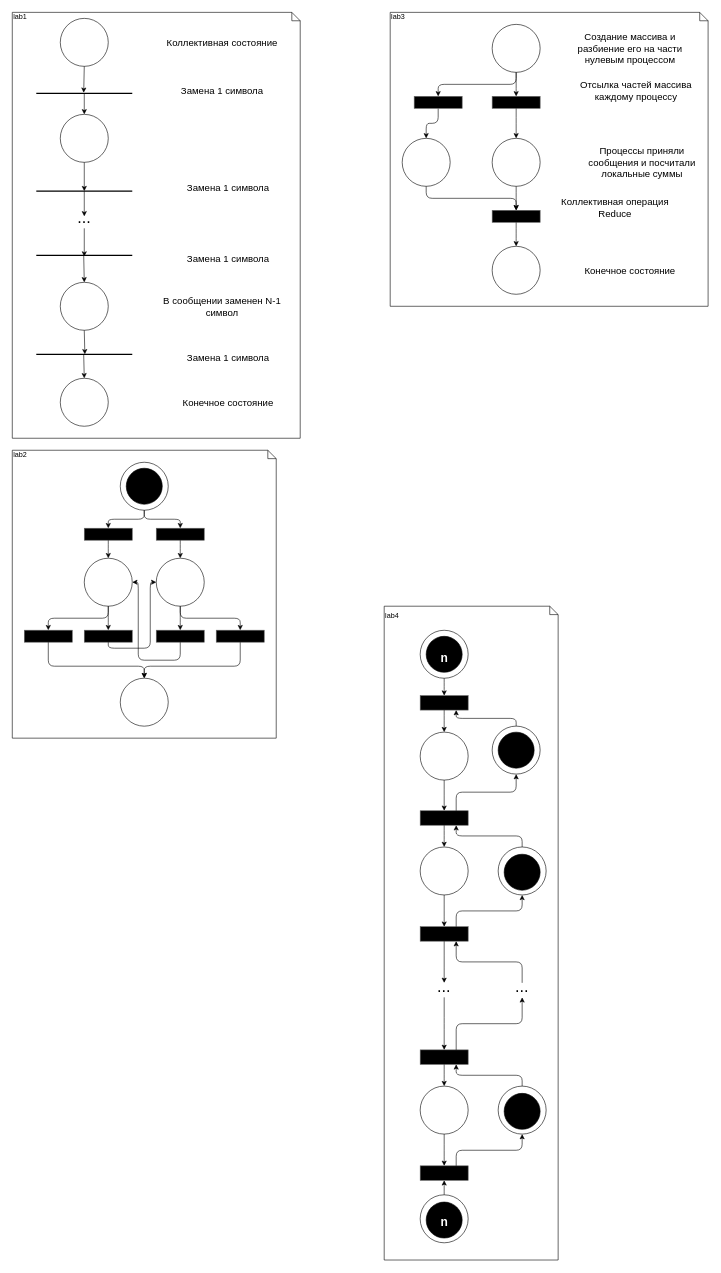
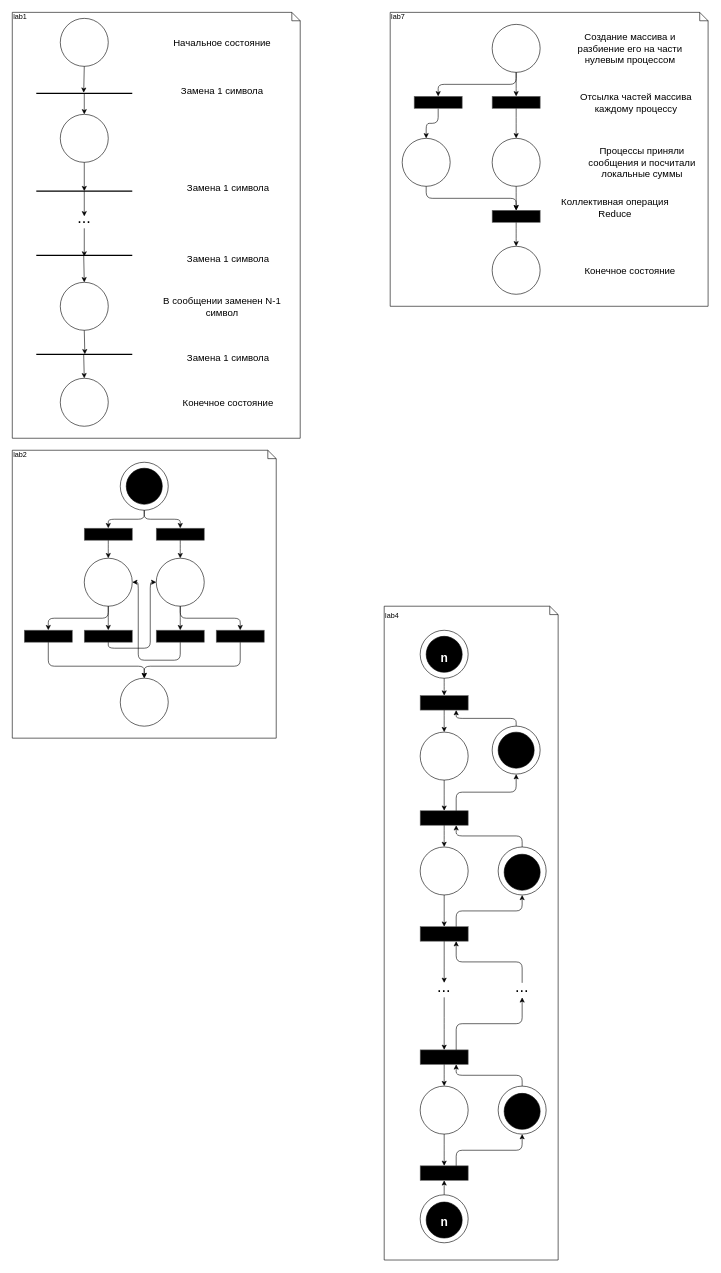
- <mxCell id="55" value="lab3" style="shape=note;whiteSpace=wrap;html=1;size=14;verticalAlign=top;align=left;spacingTop=-6;" parent="54" vertex="1"><mxGeometry width="530" height="490" as="geometry" /></mxCell>
+ <mxCell id="55" value="lab7" style="shape=note;whiteSpace=wrap;html=1;size=14;verticalAlign=top;align=left;spacingTop=-6;" parent="54" vertex="1"><mxGeometry width="530" height="490" as="geometry" /></mxCell>
- <mxCell id="21" value="&lt;font style=&quot;font-size: 16px&quot;&gt;Коллективная состояние&lt;/font&gt;" style="text;html=1;strokeColor=none;fillColor=none;align=center;verticalAlign=middle;whiteSpace=wrap;rounded=0;" parent="2" vertex="1"><mxGeometry x="240" y="30" width="220" height="40" as="geometry" /></mxCell>
+ <mxCell id="21" value="&lt;font style=&quot;font-size: 16px&quot;&gt;Начальное состояние&lt;/font&gt;" style="text;html=1;strokeColor=none;fillColor=none;align=center;verticalAlign=middle;whiteSpace=wrap;rounded=0;" parent="2" vertex="1"><mxGeometry x="240" y="30" width="220" height="40" as="geometry" /></mxCell>
- <mxCell id="71" value="&lt;span style=&quot;font-size: 16px&quot;&gt;Отсылка частей массива каждому процессу&lt;/span&gt;" style="text;html=1;strokeColor=none;fillColor=none;align=center;verticalAlign=middle;whiteSpace=wrap;rounded=0;" parent="54" vertex="1"><mxGeometry x="300" y="110" width="220" height="40" as="geometry" /></mxCell>
+ <mxCell id="71" value="&lt;span style=&quot;font-size: 16px&quot;&gt;Отсылка частей массива каждому процессу&lt;/span&gt;" style="text;html=1;strokeColor=none;fillColor=none;align=center;verticalAlign=middle;whiteSpace=wrap;rounded=0;" parent="54" vertex="1"><mxGeometry x="300" y="130" width="220" height="40" as="geometry" /></mxCell>
